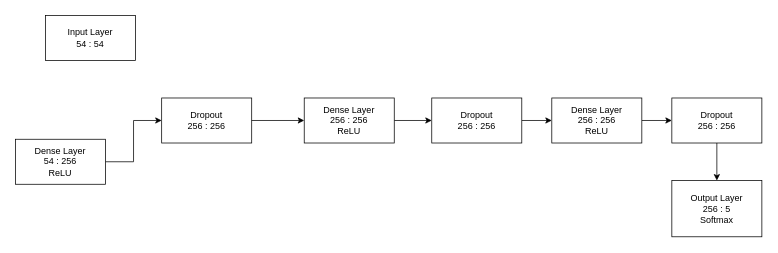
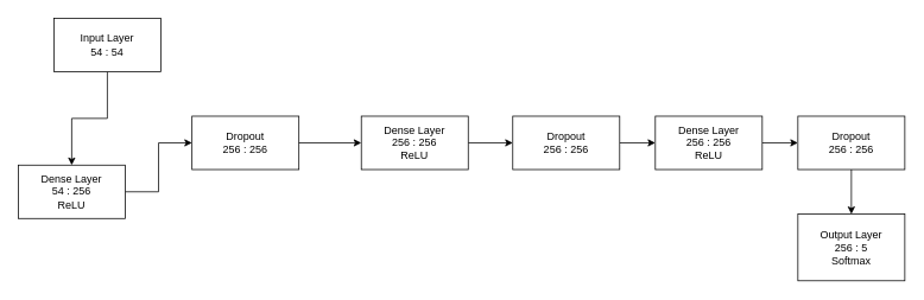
+ <mxCell id="2" style="edgeStyle=orthogonalEdgeStyle;rounded=0;orthogonalLoop=1;jettySize=auto;html=1;entryX=0.5;entryY=0;entryDx=0;entryDy=0;" parent="1" source="3" target="5" edge="1"><mxGeometry relative="1" as="geometry" /></mxCell>
